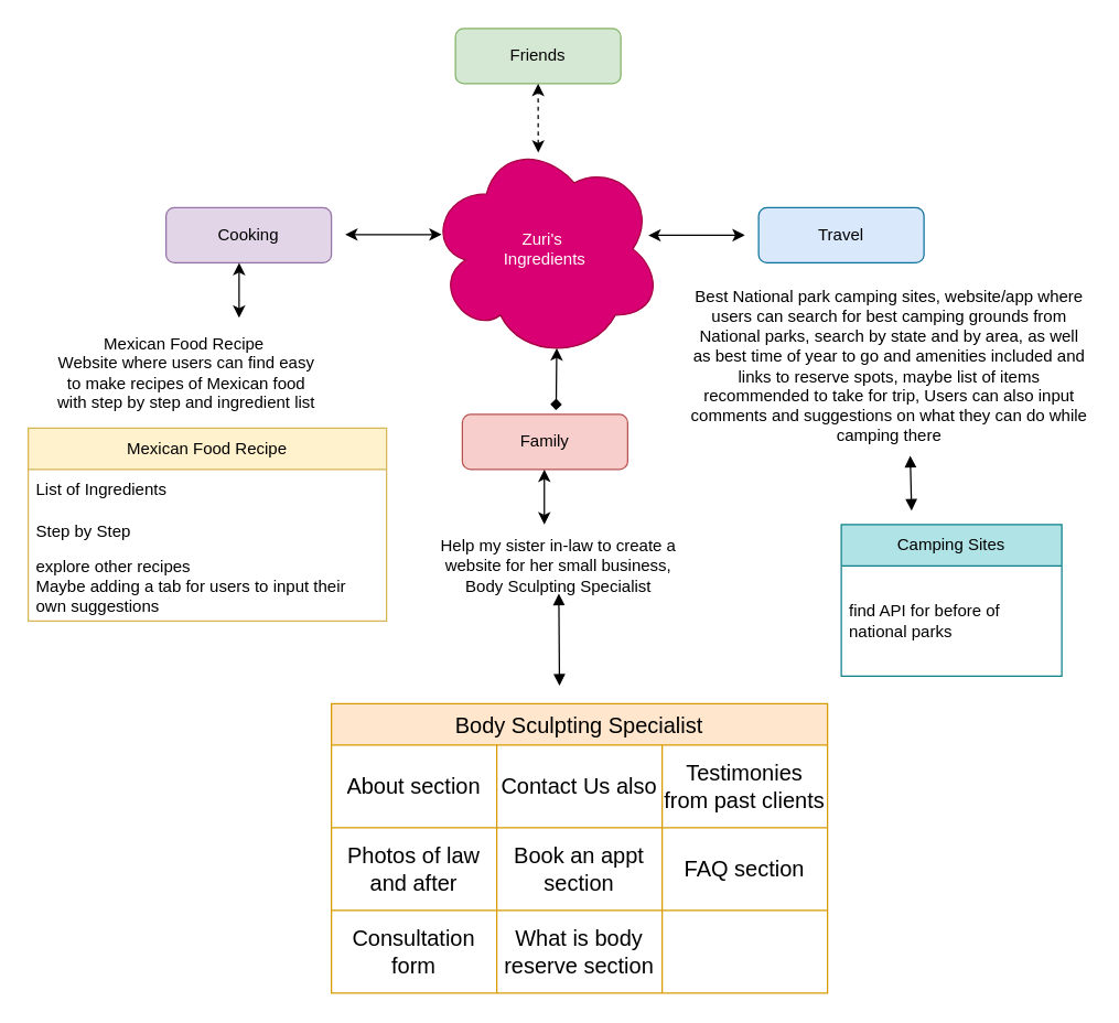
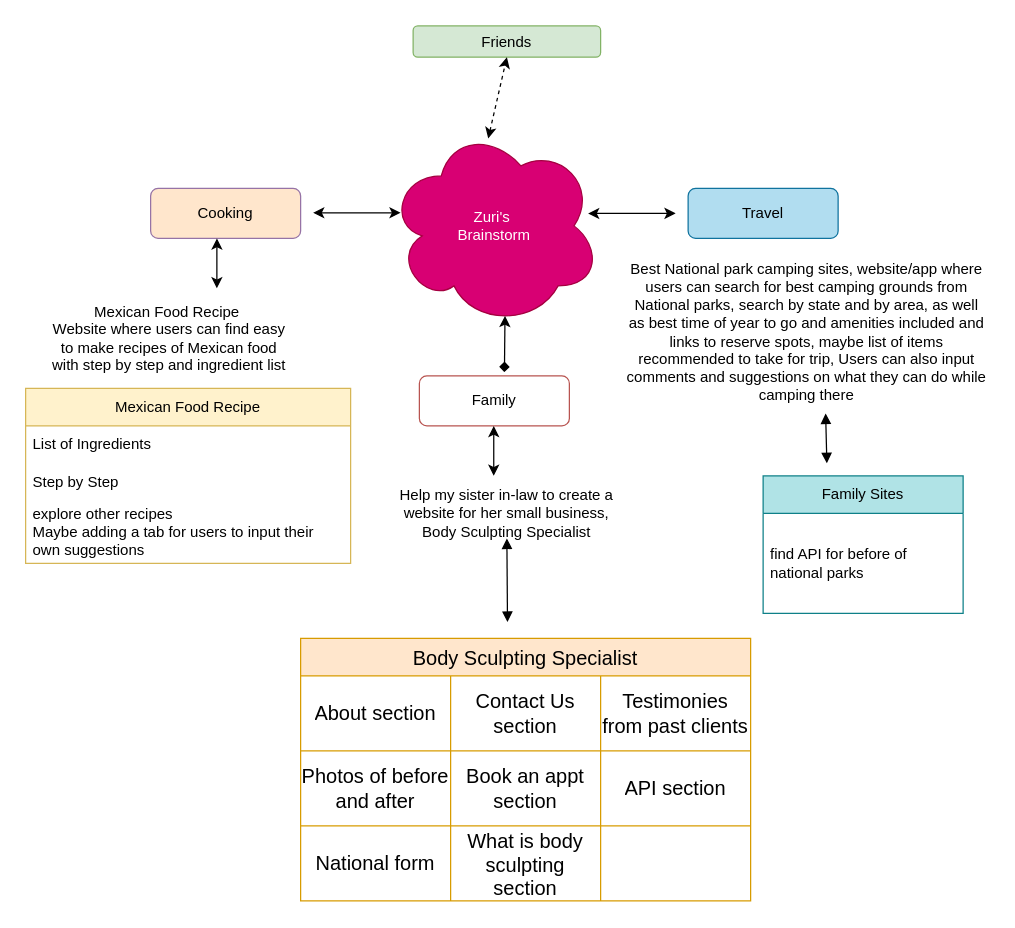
- <mxCell id="2" value="Friends" style="rounded=1;whiteSpace=wrap;html=1;fontSize=12;glass=0;strokeWidth=1;shadow=0;fillColor=#d5e8d4;strokeColor=#82b366;" parent="1" vertex="1"><mxGeometry x="330" y="20" width="120" height="40" as="geometry" /></mxCell>
+ <mxCell id="2" value="Friends" style="rounded=1;whiteSpace=wrap;html=1;fontSize=12;glass=0;strokeWidth=1;shadow=0;fillColor=#d5e8d4;strokeColor=#82b366;" parent="1" vertex="1"><mxGeometry x="330" y="20" width="150" height="25" as="geometry" /></mxCell>
- <mxCell id="6" value="Cooking" style="rounded=1;whiteSpace=wrap;html=1;fillColor=#e1d5e7;strokeColor=#9673a6;" vertex="1" parent="1"><mxGeometry x="120" y="150" width="120" height="40" as="geometry" /></mxCell>
+ <mxCell id="6" value="Cooking" style="rounded=1;whiteSpace=wrap;html=1;fillColor=#ffe6cc;strokeColor=#9673a6;" vertex="1" parent="1"><mxGeometry x="120" y="150" width="120" height="40" as="geometry" /></mxCell>
- <mxCell id="5" value="Travel" style="rounded=1;whiteSpace=wrap;html=1;fillColor=#dae8fc;strokeColor=#10739e;" vertex="1" parent="1"><mxGeometry x="550" y="150" width="120" height="40" as="geometry" /></mxCell>
+ <mxCell id="5" value="Travel" style="rounded=1;whiteSpace=wrap;html=1;fillColor=#b1ddf0;strokeColor=#10739e;" vertex="1" parent="1"><mxGeometry x="550" y="150" width="120" height="40" as="geometry" /></mxCell>
- <mxCell id="4" value="Zuri's&amp;nbsp;&lt;br&gt;Ingredients" style="ellipse;shape=cloud;whiteSpace=wrap;html=1;fillColor=#d80073;fontColor=#ffffff;strokeColor=#A50040;" vertex="1" parent="1"><mxGeometry x="310" y="100" width="170" height="160" as="geometry" /></mxCell>
+ <mxCell id="4" value="Zuri's&amp;nbsp;&lt;br&gt;Brainstorm" style="ellipse;shape=cloud;whiteSpace=wrap;html=1;fillColor=#d80073;fontColor=#ffffff;strokeColor=#A50040;" vertex="1" parent="1"><mxGeometry x="310" y="100" width="170" height="160" as="geometry" /></mxCell>
- <mxCell id="3" value="Family" style="rounded=1;whiteSpace=wrap;html=1;fontSize=12;glass=0;strokeWidth=1;shadow=0;fillColor=#f8cecc;strokeColor=#b85450;" parent="1" vertex="1"><mxGeometry x="335" y="300" width="120" height="40" as="geometry" /></mxCell>
+ <mxCell id="3" value="Family" style="rounded=1;whiteSpace=wrap;html=1;fontSize=12;glass=0;strokeWidth=1;shadow=0;fillColor=#ffffff;strokeColor=#b85450;" parent="1" vertex="1"><mxGeometry x="335" y="300" width="120" height="40" as="geometry" /></mxCell>
- <mxCell id="33" value="Camping Sites" style="swimlane;fontStyle=0;childLayout=stackLayout;horizontal=1;startSize=30;horizontalStack=0;resizeParent=1;resizeParentMax=0;resizeLast=0;collapsible=1;marginBottom=0;whiteSpace=wrap;html=1;fillColor=#b0e3e6;strokeColor=#0e8088;" vertex="1" parent="1"><mxGeometry x="610" y="380" width="160" height="110" as="geometry" /></mxCell>
+ <mxCell id="33" value="Family Sites" style="swimlane;fontStyle=0;childLayout=stackLayout;horizontal=1;startSize=30;horizontalStack=0;resizeParent=1;resizeParentMax=0;resizeLast=0;collapsible=1;marginBottom=0;whiteSpace=wrap;html=1;fillColor=#b0e3e6;strokeColor=#0e8088;" vertex="1" parent="1"><mxGeometry x="610" y="380" width="160" height="110" as="geometry" /></mxCell>
- <mxCell id="23" value="Contact Us also" style="shape=partialRectangle;html=1;whiteSpace=wrap;connectable=0;strokeColor=inherit;overflow=hidden;fillColor=none;top=0;left=0;bottom=0;right=0;pointerEvents=1;fontSize=16;" vertex="1" parent="21"><mxGeometry x="120" width="120" height="60" as="geometry"><mxRectangle width="120" height="60" as="alternateBounds" /></mxGeometry></mxCell>
+ <mxCell id="23" value="Contact Us section" style="shape=partialRectangle;html=1;whiteSpace=wrap;connectable=0;strokeColor=inherit;overflow=hidden;fillColor=none;top=0;left=0;bottom=0;right=0;pointerEvents=1;fontSize=16;" vertex="1" parent="21"><mxGeometry x="120" width="120" height="60" as="geometry"><mxRectangle width="120" height="60" as="alternateBounds" /></mxGeometry></mxCell>
- <mxCell id="26" value="Photos of law and after" style="shape=partialRectangle;html=1;whiteSpace=wrap;connectable=0;strokeColor=inherit;overflow=hidden;fillColor=none;top=0;left=0;bottom=0;right=0;pointerEvents=1;fontSize=16;" vertex="1" parent="25"><mxGeometry width="120" height="60" as="geometry"><mxRectangle width="120" height="60" as="alternateBounds" /></mxGeometry></mxCell>
+ <mxCell id="26" value="Photos of before and after" style="shape=partialRectangle;html=1;whiteSpace=wrap;connectable=0;strokeColor=inherit;overflow=hidden;fillColor=none;top=0;left=0;bottom=0;right=0;pointerEvents=1;fontSize=16;" vertex="1" parent="25"><mxGeometry width="120" height="60" as="geometry"><mxRectangle width="120" height="60" as="alternateBounds" /></mxGeometry></mxCell>
- <mxCell id="28" value="FAQ section" style="shape=partialRectangle;html=1;whiteSpace=wrap;connectable=0;strokeColor=inherit;overflow=hidden;fillColor=none;top=0;left=0;bottom=0;right=0;pointerEvents=1;fontSize=16;" vertex="1" parent="25"><mxGeometry x="240" width="120" height="60" as="geometry"><mxRectangle width="120" height="60" as="alternateBounds" /></mxGeometry></mxCell>
+ <mxCell id="28" value="API section" style="shape=partialRectangle;html=1;whiteSpace=wrap;connectable=0;strokeColor=inherit;overflow=hidden;fillColor=none;top=0;left=0;bottom=0;right=0;pointerEvents=1;fontSize=16;" vertex="1" parent="25"><mxGeometry x="240" width="120" height="60" as="geometry"><mxRectangle width="120" height="60" as="alternateBounds" /></mxGeometry></mxCell>
- <mxCell id="30" value="Consultation form" style="shape=partialRectangle;html=1;whiteSpace=wrap;connectable=0;strokeColor=inherit;overflow=hidden;fillColor=none;top=0;left=0;bottom=0;right=0;pointerEvents=1;fontSize=16;" vertex="1" parent="29"><mxGeometry width="120" height="60" as="geometry"><mxRectangle width="120" height="60" as="alternateBounds" /></mxGeometry></mxCell>
+ <mxCell id="30" value="National form" style="shape=partialRectangle;html=1;whiteSpace=wrap;connectable=0;strokeColor=inherit;overflow=hidden;fillColor=none;top=0;left=0;bottom=0;right=0;pointerEvents=1;fontSize=16;" vertex="1" parent="29"><mxGeometry width="120" height="60" as="geometry"><mxRectangle width="120" height="60" as="alternateBounds" /></mxGeometry></mxCell>
- <mxCell id="31" value="What is body reserve section" style="shape=partialRectangle;html=1;whiteSpace=wrap;connectable=0;strokeColor=inherit;overflow=hidden;fillColor=none;top=0;left=0;bottom=0;right=0;pointerEvents=1;fontSize=16;" vertex="1" parent="29"><mxGeometry x="120" width="120" height="60" as="geometry"><mxRectangle width="120" height="60" as="alternateBounds" /></mxGeometry></mxCell>
+ <mxCell id="31" value="What is body sculpting section" style="shape=partialRectangle;html=1;whiteSpace=wrap;connectable=0;strokeColor=inherit;overflow=hidden;fillColor=none;top=0;left=0;bottom=0;right=0;pointerEvents=1;fontSize=16;" vertex="1" parent="29"><mxGeometry x="120" width="120" height="60" as="geometry"><mxRectangle width="120" height="60" as="alternateBounds" /></mxGeometry></mxCell>
